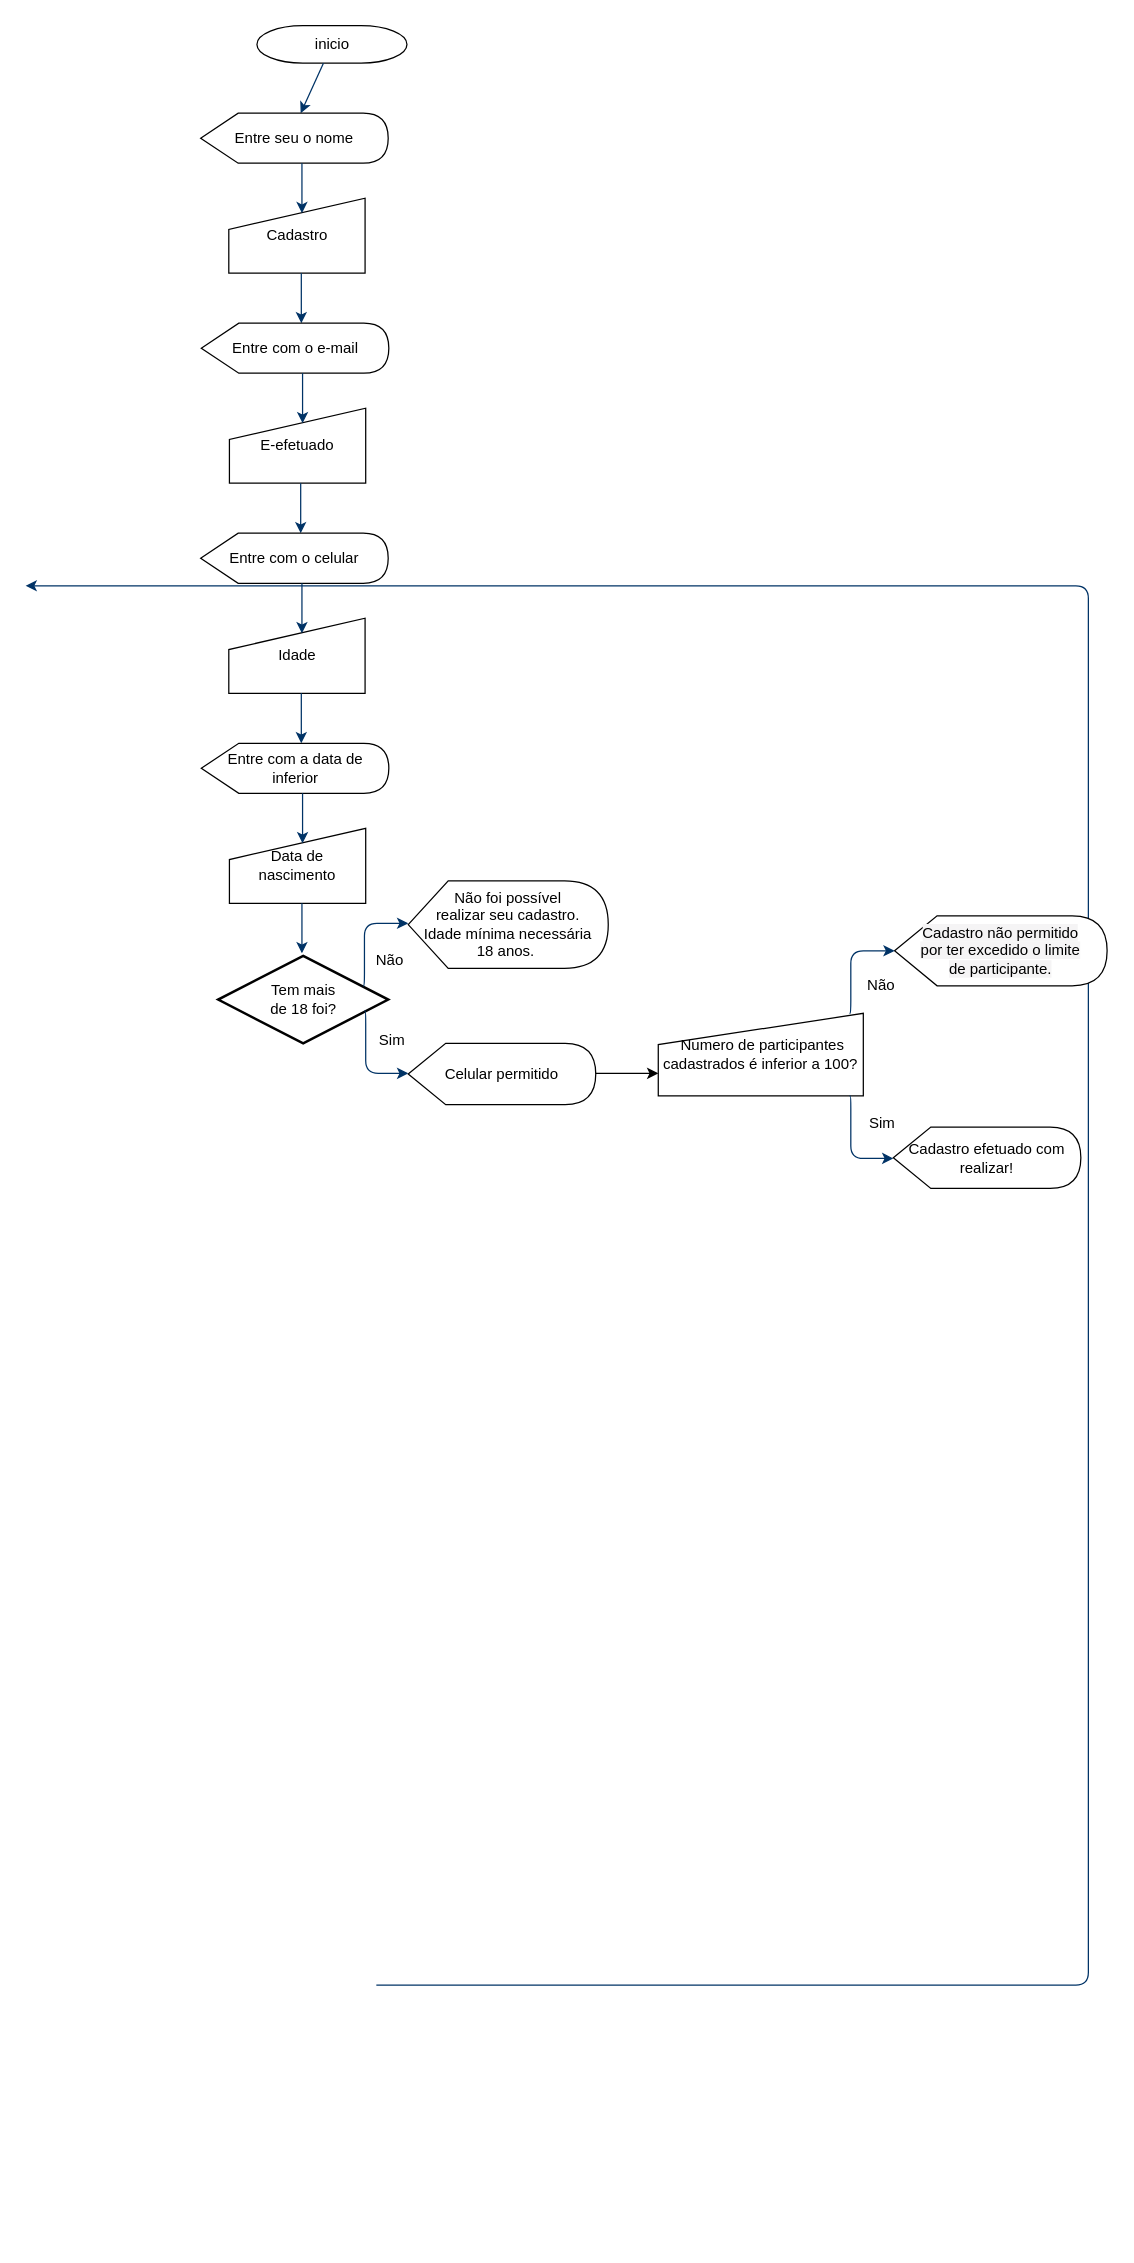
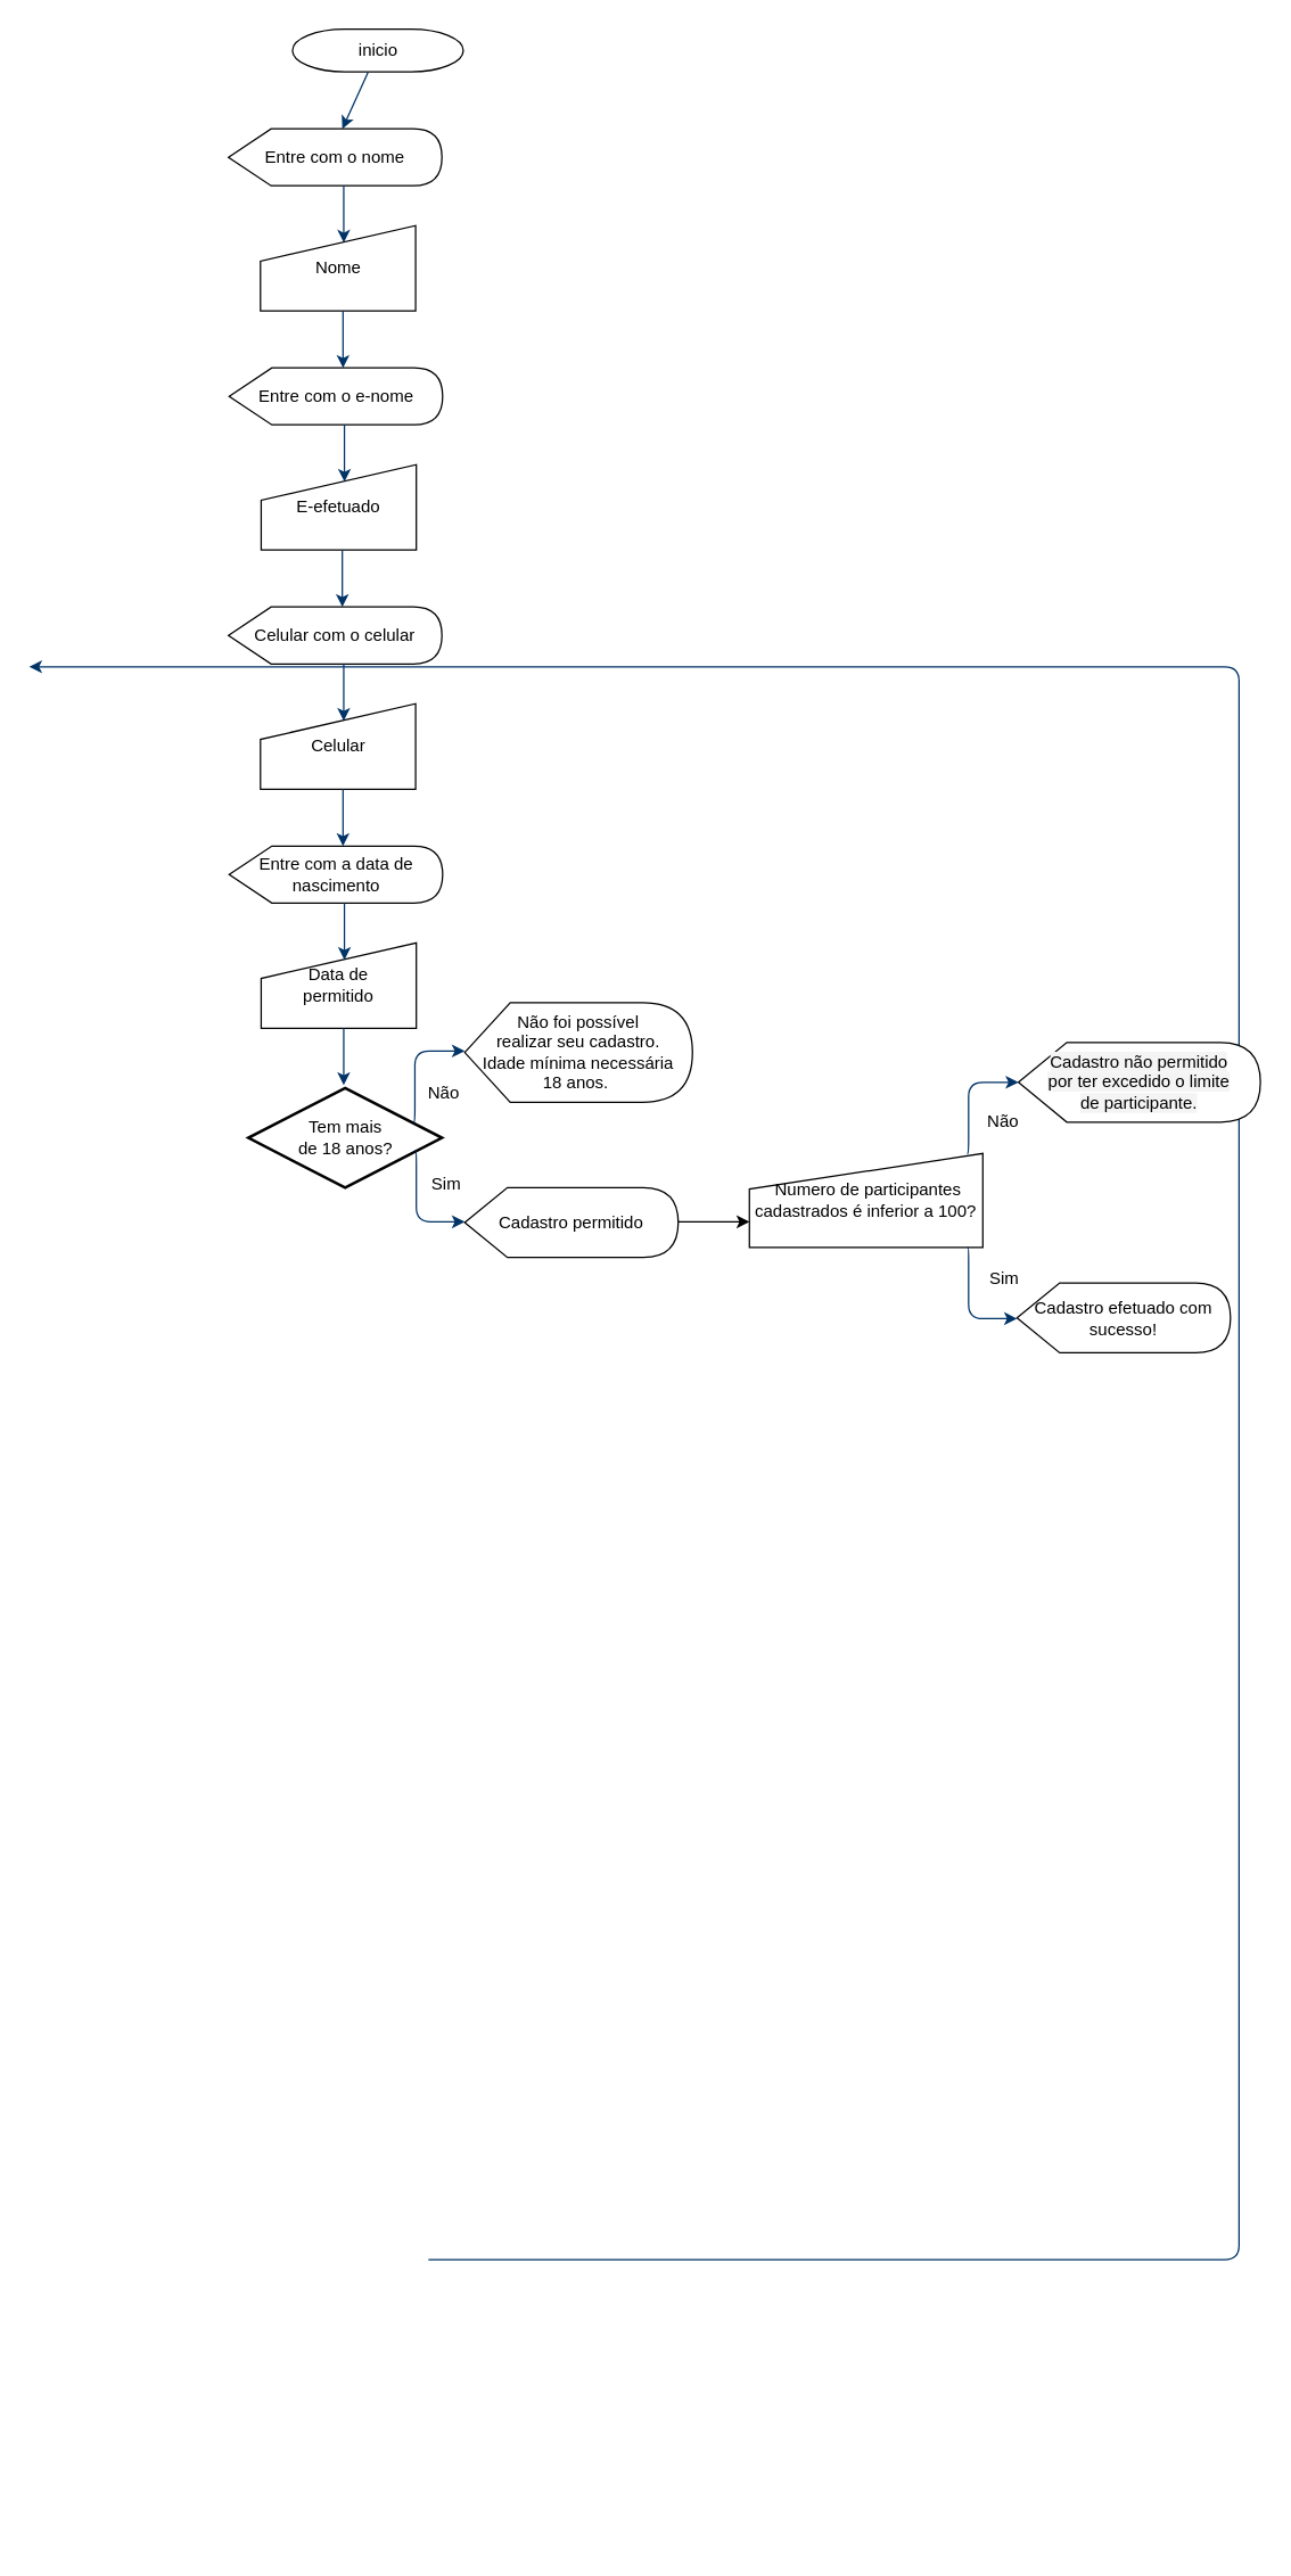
- <mxCell id="8" value="Entre seu o nome" style="shape=display;whiteSpace=wrap;html=1;size=0.2;" vertex="1" parent="1"><mxGeometry x="160" y="90" width="150" height="40" as="geometry" /></mxCell>
+ <mxCell id="8" value="Entre com o nome" style="shape=display;whiteSpace=wrap;html=1;size=0.2;" vertex="1" parent="1"><mxGeometry x="160" y="90" width="150" height="40" as="geometry" /></mxCell>
- <mxCell id="9" value="Cadastro" style="shape=manualInput;whiteSpace=wrap;html=1;size=25;" vertex="1" parent="1"><mxGeometry x="182.5" y="158" width="109" height="60" as="geometry" /></mxCell>
+ <mxCell id="9" value="Nome" style="shape=manualInput;whiteSpace=wrap;html=1;size=25;" vertex="1" parent="1"><mxGeometry x="182.5" y="158" width="109" height="60" as="geometry" /></mxCell>
- <mxCell id="12" value="Entre com o e-mail" style="shape=display;whiteSpace=wrap;html=1;size=0.2;" vertex="1" parent="1"><mxGeometry x="160.5" y="258" width="150" height="40" as="geometry" /></mxCell>
+ <mxCell id="12" value="Entre com o e-nome" style="shape=display;whiteSpace=wrap;html=1;size=0.2;" vertex="1" parent="1"><mxGeometry x="160.5" y="258" width="150" height="40" as="geometry" /></mxCell>
- <mxCell id="16" value="Entre com o celular" style="shape=display;whiteSpace=wrap;html=1;size=0.2;" vertex="1" parent="1"><mxGeometry x="160" y="426" width="150" height="40" as="geometry" /></mxCell>
+ <mxCell id="16" value="Celular com o celular" style="shape=display;whiteSpace=wrap;html=1;size=0.2;" vertex="1" parent="1"><mxGeometry x="160" y="426" width="150" height="40" as="geometry" /></mxCell>
- <mxCell id="17" value="Idade" style="shape=manualInput;whiteSpace=wrap;html=1;size=25;" vertex="1" parent="1"><mxGeometry x="182.5" y="494" width="109" height="60" as="geometry" /></mxCell>
+ <mxCell id="17" value="Celular" style="shape=manualInput;whiteSpace=wrap;html=1;size=25;" vertex="1" parent="1"><mxGeometry x="182.5" y="494" width="109" height="60" as="geometry" /></mxCell>
- <mxCell id="20" value="Entre com a data de inferior" style="shape=display;whiteSpace=wrap;html=1;size=0.2;" vertex="1" parent="1"><mxGeometry x="160.5" y="594" width="150" height="40" as="geometry" /></mxCell>
+ <mxCell id="20" value="Entre com a data de nascimento" style="shape=display;whiteSpace=wrap;html=1;size=0.2;" vertex="1" parent="1"><mxGeometry x="160.5" y="594" width="150" height="40" as="geometry" /></mxCell>
- <mxCell id="21" value="Data de &lt;br&gt;nascimento" style="shape=manualInput;whiteSpace=wrap;html=1;size=25;" vertex="1" parent="1"><mxGeometry x="183" y="662" width="109" height="60" as="geometry" /></mxCell>
+ <mxCell id="21" value="Data de &lt;br&gt;permitido" style="shape=manualInput;whiteSpace=wrap;html=1;size=25;" vertex="1" parent="1"><mxGeometry x="183" y="662" width="109" height="60" as="geometry" /></mxCell>
- <mxCell id="3" value="Tem mais &lt;br&gt;de 18 foi?" style="shape=mxgraph.flowchart.decision;strokeWidth=2;gradientColor=none;gradientDirection=north;fontStyle=0;html=1;" parent="1" vertex="1"><mxGeometry x="174" y="764" width="136" height="70" as="geometry" /></mxCell>
+ <mxCell id="3" value="Tem mais &lt;br&gt;de 18 anos?" style="shape=mxgraph.flowchart.decision;strokeWidth=2;gradientColor=none;gradientDirection=north;fontStyle=0;html=1;" parent="1" vertex="1"><mxGeometry x="174" y="764" width="136" height="70" as="geometry" /></mxCell>
- <mxCell id="25" value="Celular permitido" style="shape=display;whiteSpace=wrap;html=1;size=0.2;" vertex="1" parent="1"><mxGeometry x="326" y="834" width="150" height="49" as="geometry" /></mxCell>
+ <mxCell id="25" value="Cadastro permitido" style="shape=display;whiteSpace=wrap;html=1;size=0.2;" vertex="1" parent="1"><mxGeometry x="326" y="834" width="150" height="49" as="geometry" /></mxCell>
- <mxCell id="35" value="Cadastro efetuado com realizar!" style="shape=display;whiteSpace=wrap;html=1;size=0.2;" vertex="1" parent="1"><mxGeometry x="714" y="901" width="150" height="49" as="geometry" /></mxCell>
+ <mxCell id="35" value="Cadastro efetuado com sucesso!" style="shape=display;whiteSpace=wrap;html=1;size=0.2;" vertex="1" parent="1"><mxGeometry x="714" y="901" width="150" height="49" as="geometry" /></mxCell>
